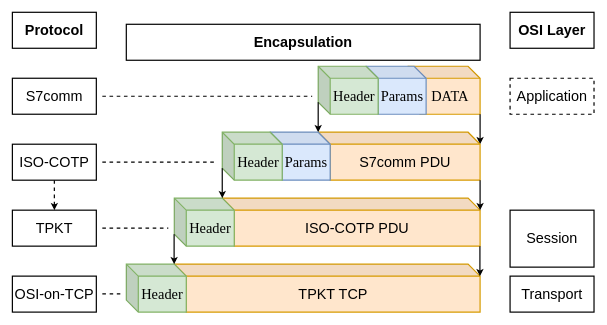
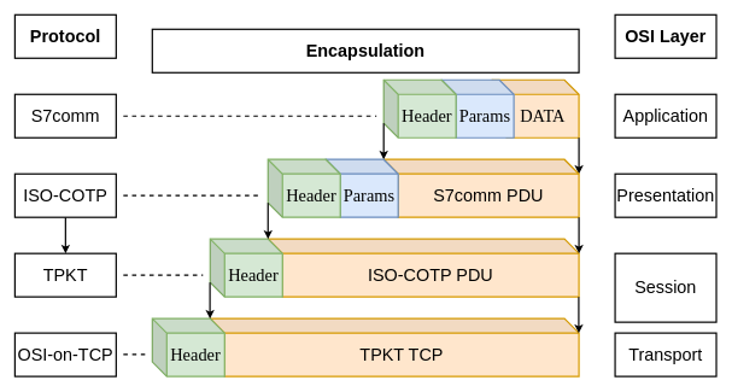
- <mxCell id="11" value="&lt;font style=&quot;font-size: 24px&quot;&gt;Application&lt;/font&gt;" style="rounded=0;whiteSpace=wrap;html=1;strokeWidth=2;dashed=1;" vertex="1" parent="1"><mxGeometry x="850" y="130" width="140" height="60" as="geometry" /></mxCell>
+ <mxCell id="11" value="&lt;font style=&quot;font-size: 24px&quot;&gt;Application&lt;/font&gt;" style="rounded=0;whiteSpace=wrap;html=1;strokeWidth=2;" vertex="1" parent="1"><mxGeometry x="850" y="130" width="140" height="60" as="geometry" /></mxCell>
+ <mxCell id="14" value="&lt;font style=&quot;font-size: 24px&quot;&gt;Presentation&lt;/font&gt;" style="rounded=0;whiteSpace=wrap;html=1;strokeWidth=2;" vertex="1" parent="1"><mxGeometry x="850" y="240" width="140" height="60" as="geometry" /></mxCell>
- <mxCell id="21" value="" style="edgeStyle=orthogonalEdgeStyle;rounded=0;orthogonalLoop=1;jettySize=auto;html=1;strokeWidth=2;dashed=1;" edge="1" parent="1" source="22" target="19"><mxGeometry relative="1" as="geometry" /></mxCell>
+ <mxCell id="21" value="" style="edgeStyle=orthogonalEdgeStyle;rounded=0;orthogonalLoop=1;jettySize=auto;html=1;strokeWidth=2;" edge="1" parent="1" source="22" target="19"><mxGeometry relative="1" as="geometry" /></mxCell>
